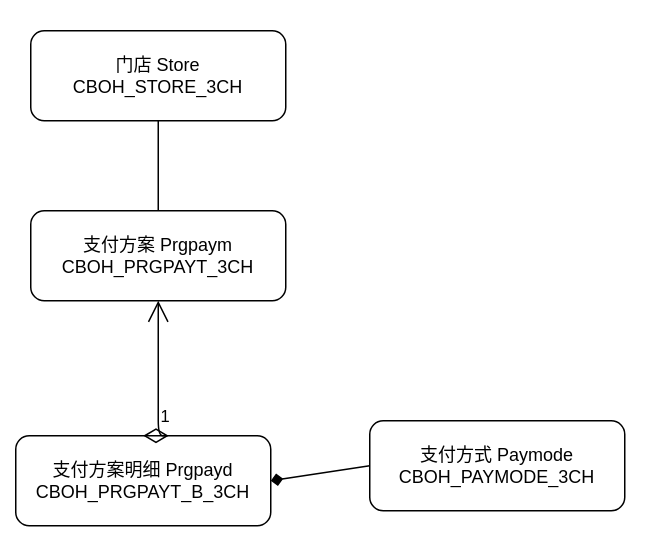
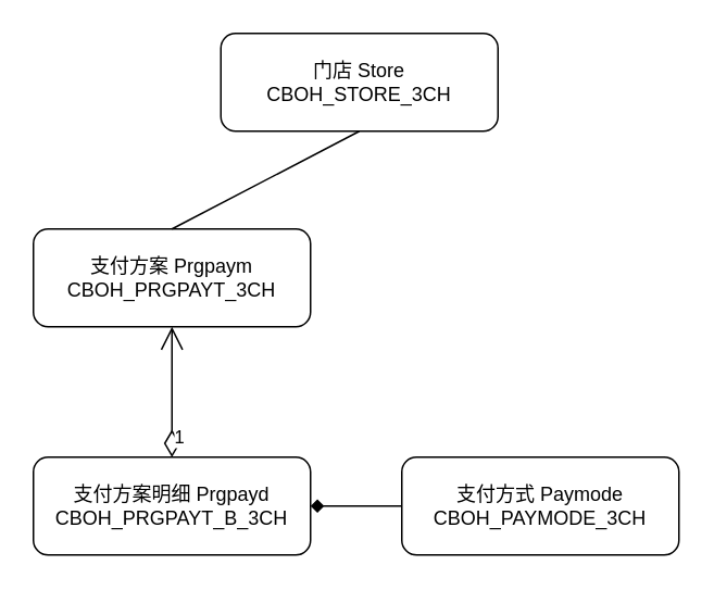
- <mxCell id="7" value="门店 Store&lt;br&gt;CBOH_STORE_3CH" style="rounded=1;whiteSpace=wrap;html=1;" vertex="1" parent="1"><mxGeometry x="20" y="20" width="170" height="60" as="geometry" /></mxCell>
+ <mxCell id="7" value="门店 Store&lt;br&gt;CBOH_STORE_3CH" style="rounded=1;whiteSpace=wrap;html=1;" vertex="1" parent="1"><mxGeometry x="135" y="20" width="170" height="60" as="geometry" /></mxCell>
- <mxCell id="3" value="支付方案明细 Prgpayd&lt;br&gt;CBOH_PRGPAYT_B_3CH" style="rounded=1;whiteSpace=wrap;html=1;" vertex="1" parent="1"><mxGeometry x="10" y="290" width="170" height="60" as="geometry" /></mxCell>
+ <mxCell id="3" value="支付方案明细 Prgpayd&lt;br&gt;CBOH_PRGPAYT_B_3CH" style="rounded=1;whiteSpace=wrap;html=1;" vertex="1" parent="1"><mxGeometry x="20" y="280" width="170" height="60" as="geometry" /></mxCell>
